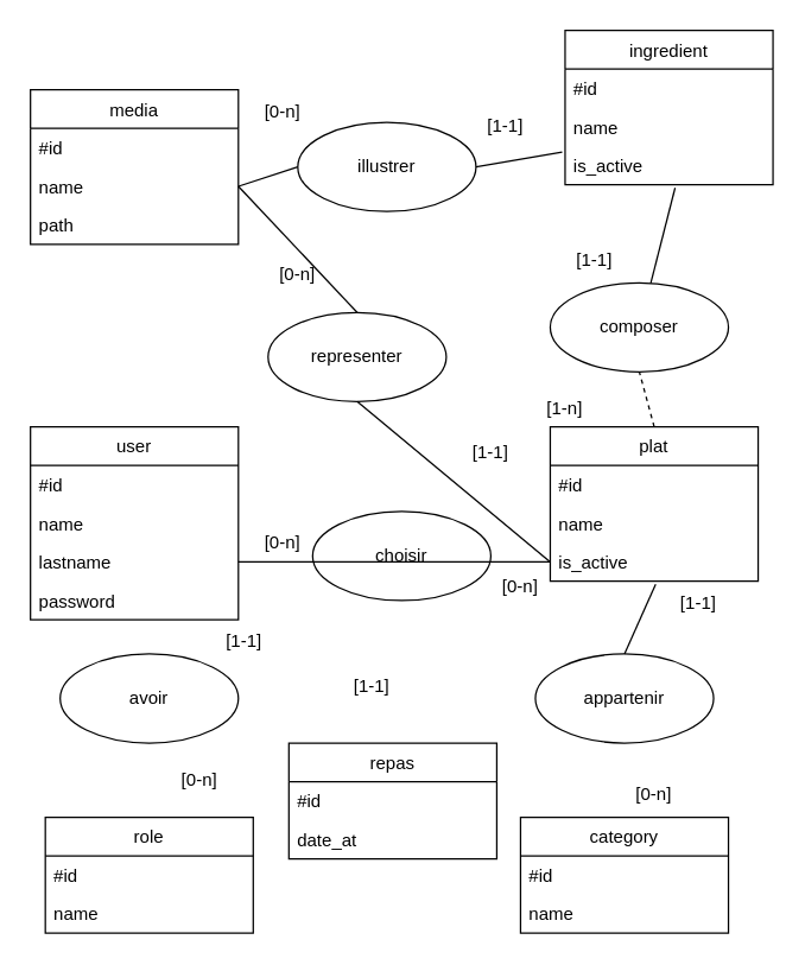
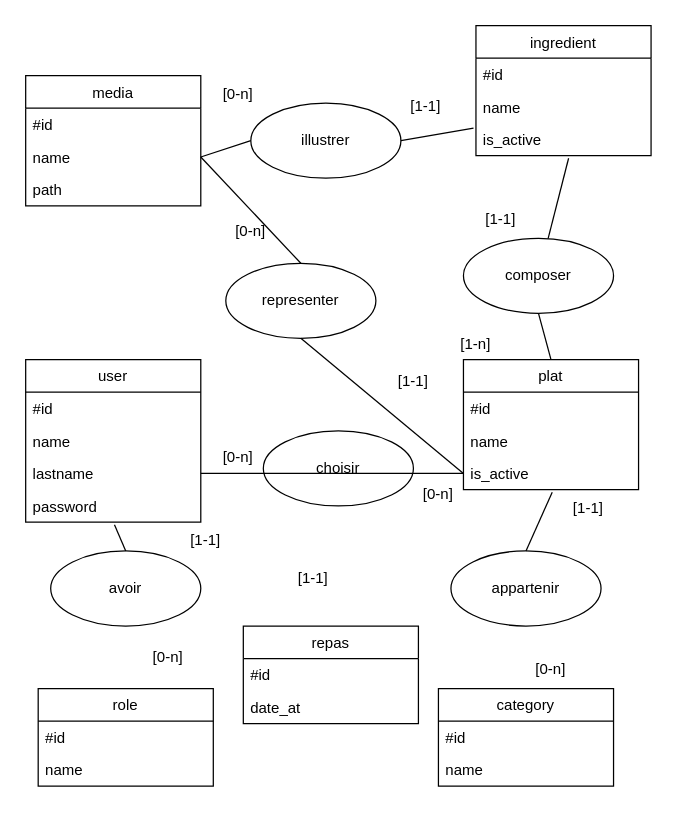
- <mxCell id="34" value="" style="endArrow=none;html=1;rounded=0;entryX=0.5;entryY=1;entryDx=0;entryDy=0;exitX=0.5;exitY=0;exitDx=0;exitDy=0;dashed=1;" edge="1" parent="1" source="7" target="32"><mxGeometry width="50" height="50" relative="1" as="geometry"><mxPoint x="240" y="380" as="sourcePoint" /><mxPoint x="290" y="330" as="targetPoint" /></mxGeometry></mxCell>
+ <mxCell id="34" value="" style="endArrow=none;html=1;rounded=0;entryX=0.5;entryY=1;entryDx=0;entryDy=0;exitX=0.5;exitY=0;exitDx=0;exitDy=0;" edge="1" parent="1" source="7" target="32"><mxGeometry width="50" height="50" relative="1" as="geometry"><mxPoint x="240" y="380" as="sourcePoint" /><mxPoint x="290" y="330" as="targetPoint" /></mxGeometry></mxCell>
+ <mxCell id="26" value="" style="endArrow=none;html=1;rounded=0;entryX=0.507;entryY=1.077;entryDx=0;entryDy=0;entryPerimeter=0;exitX=0.5;exitY=0;exitDx=0;exitDy=0;" edge="1" parent="1" source="25" target="6"><mxGeometry width="50" height="50" relative="1" as="geometry"><mxPoint x="240" y="370" as="sourcePoint" /><mxPoint x="310" y="370" as="targetPoint" /></mxGeometry></mxCell>
